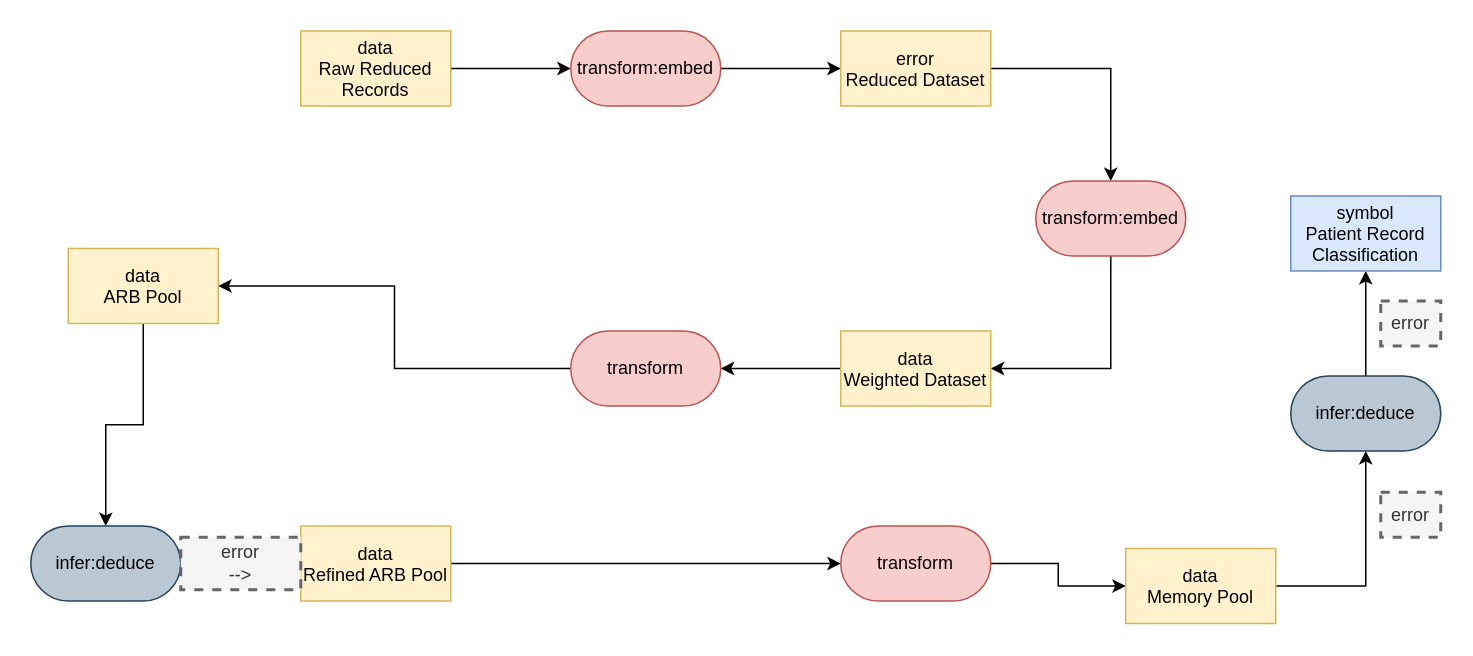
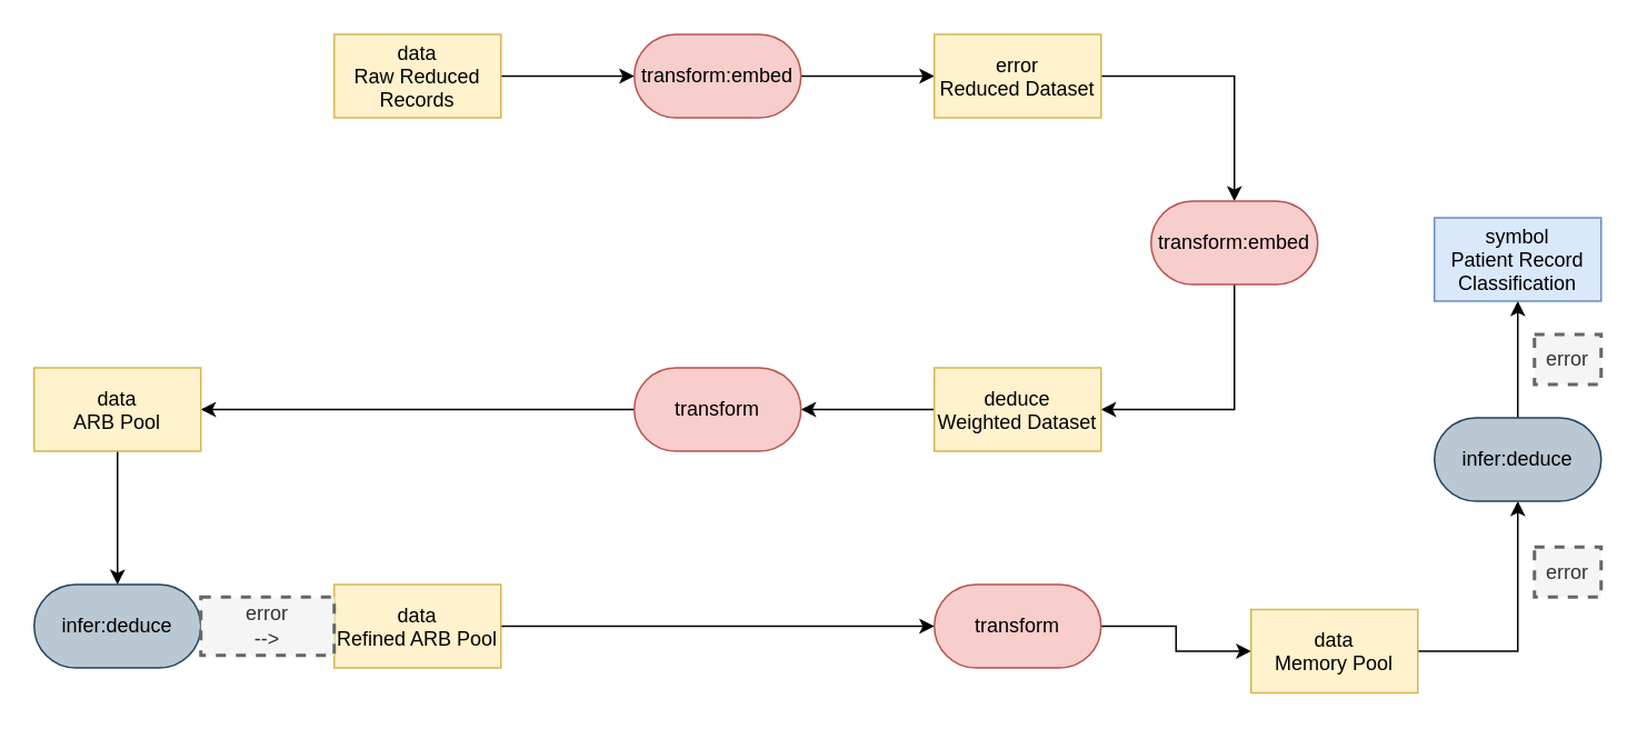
- <mxCell id="15" value="data&#10;ARB Pool" style="rectangle;fillColor=#fff2cc;strokeColor=#d6b656;" parent="1" name="data" vertex="1"><mxGeometry x="45" y="165" width="100" height="50" as="geometry" /></mxCell>
+ <mxCell id="15" value="data&#10;ARB Pool" style="rectangle;fillColor=#fff2cc;strokeColor=#d6b656;" parent="1" name="data" vertex="1"><mxGeometry x="20" y="220" width="100" height="50" as="geometry" /></mxCell>
- <mxCell id="11" value="data&#10;Weighted Dataset" style="rectangle;fillColor=#fff2cc;strokeColor=#d6b656;" parent="1" name="data" vertex="1"><mxGeometry x="560" y="220" width="100" height="50" as="geometry" /></mxCell>
+ <mxCell id="11" value="deduce&#10;Weighted Dataset" style="rectangle;fillColor=#fff2cc;strokeColor=#d6b656;" parent="1" name="data" vertex="1"><mxGeometry x="560" y="220" width="100" height="50" as="geometry" /></mxCell>
